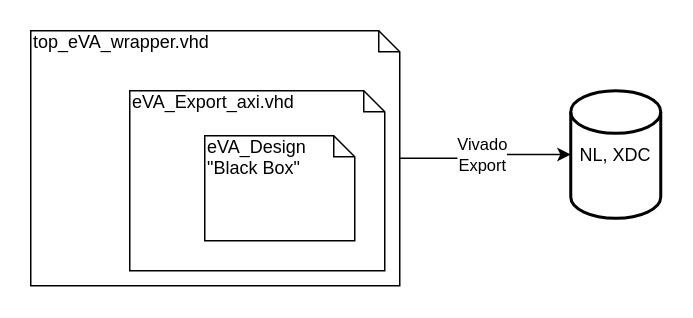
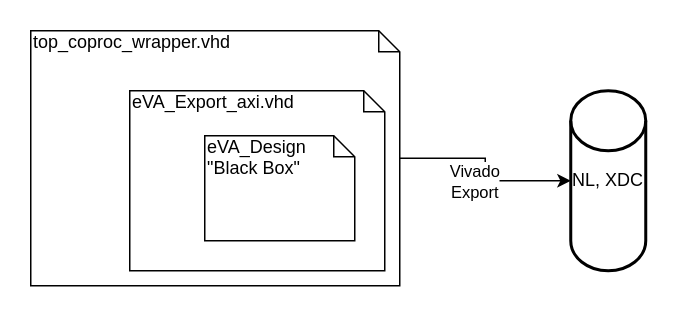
- <mxCell id="4" value="top_eVA_wrapper.vhd" style="shape=note;whiteSpace=wrap;html=1;size=14;verticalAlign=top;align=left;spacingTop=-6;shadow=0;glass=0;" vertex="1" parent="1"><mxGeometry x="20" y="20" width="246" height="170" as="geometry" /></mxCell>
+ <mxCell id="4" value="top_coproc_wrapper.vhd" style="shape=note;whiteSpace=wrap;html=1;size=14;verticalAlign=top;align=left;spacingTop=-6;shadow=0;glass=0;" vertex="1" parent="1"><mxGeometry x="20" y="20" width="246" height="170" as="geometry" /></mxCell>
- <mxCell id="7" value="NL, XDC" style="strokeWidth=2;html=1;shape=mxgraph.flowchart.database;whiteSpace=wrap;shadow=0;glass=0;" vertex="1" parent="1"><mxGeometry x="380" y="60" width="60" height="85" as="geometry" /></mxCell>
+ <mxCell id="7" value="NL, XDC" style="strokeWidth=2;html=1;shape=mxgraph.flowchart.database;whiteSpace=wrap;shadow=0;glass=0;" vertex="1" parent="1"><mxGeometry x="380" y="60" width="50" height="120" as="geometry" /></mxCell>
